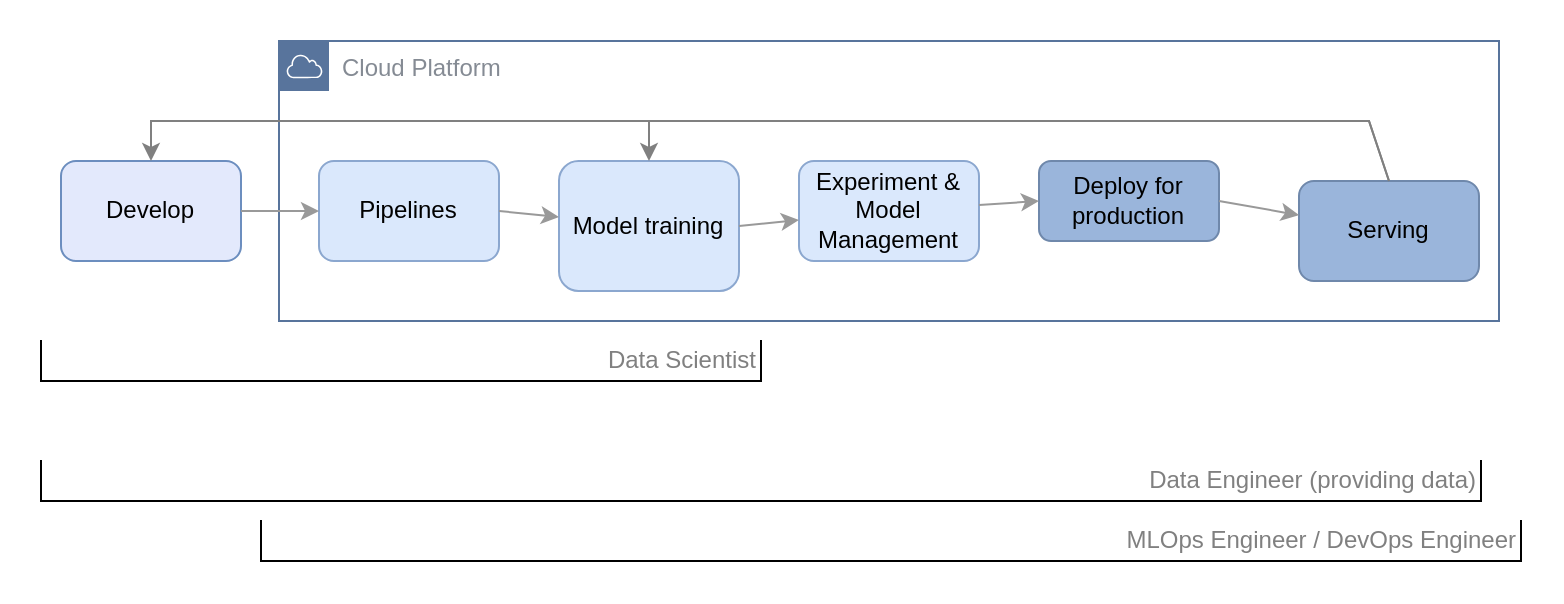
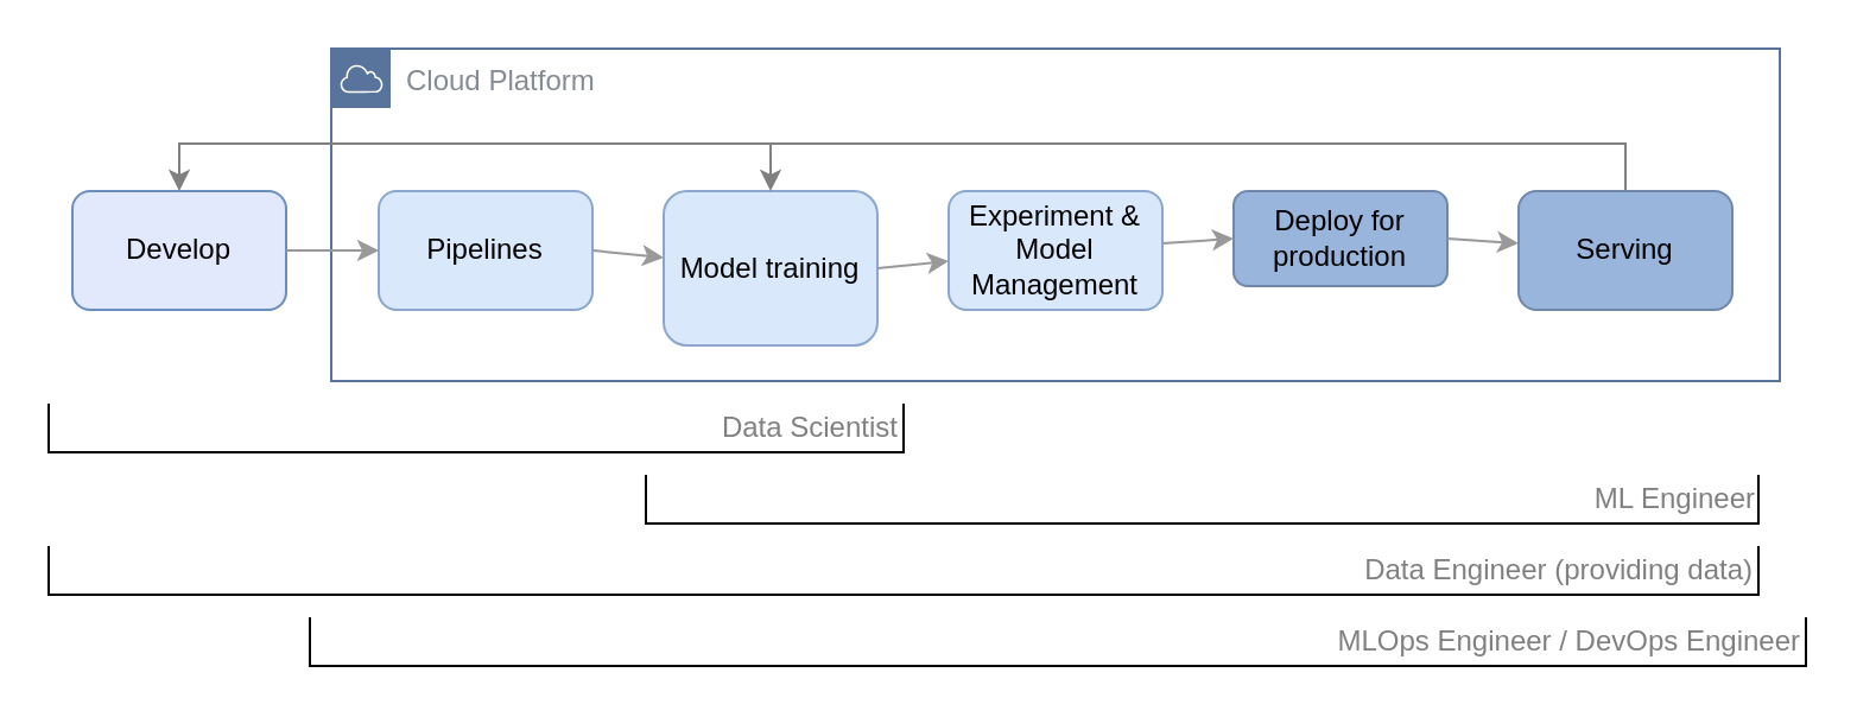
- <mxCell id="10" value="Serving" style="rounded=1;whiteSpace=wrap;html=1;fillColor=#9ab5db;strokeColor=#6f88ab;" parent="1" vertex="1"><mxGeometry x="649" y="90" width="90" height="50" as="geometry" /></mxCell>
+ <mxCell id="10" value="Serving" style="rounded=1;whiteSpace=wrap;html=1;fillColor=#9ab5db;strokeColor=#6f88ab;" parent="1" vertex="1"><mxGeometry x="639" y="80" width="90" height="50" as="geometry" /></mxCell>
+ <mxCell id="2" value="ML Engineer" style="shape=partialRectangle;whiteSpace=wrap;html=1;bottom=1;right=1;left=1;top=0;fillColor=none;routingCenterX=-0.5;align=right;fontColor=#808080;" vertex="1" parent="1"><mxGeometry x="271.5" y="200" width="468.5" height="20" as="geometry" /></mxCell>
